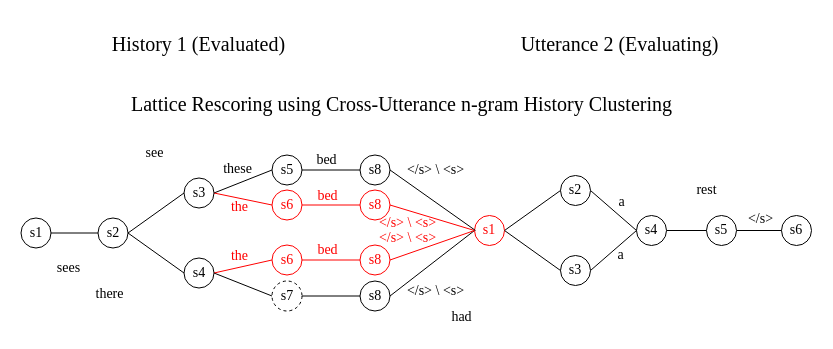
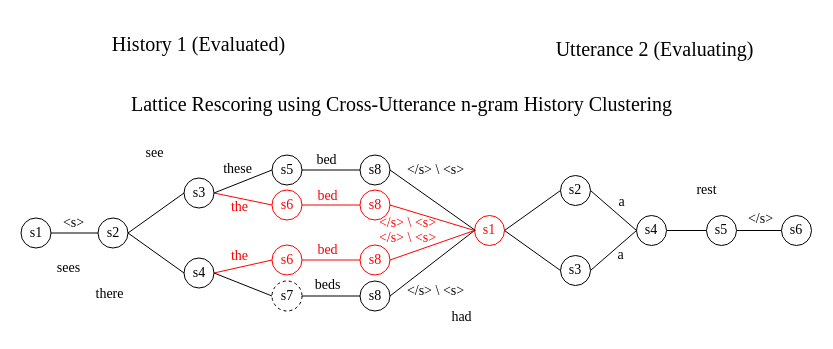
- <mxCell id="50" value="&lt;font color=&quot;#000000&quot; style=&quot;font-size: 20px&quot;&gt;&lt;font style=&quot;font-size: 20px&quot;&gt;Utterance 2 (Evaluating)&lt;/font&gt;&lt;br&gt;&lt;/font&gt;" style="text;html=1;align=center;verticalAlign=middle;resizable=0;points=[];autosize=1;strokeColor=none;fillColor=none;fontSize=30;fontFamily=Georgia;fontColor=#FF0000;" parent="1" vertex="1"><mxGeometry x="504" y="20" width="230" height="40" as="geometry" /></mxCell>
+ <mxCell id="50" value="&lt;font color=&quot;#000000&quot; style=&quot;font-size: 20px&quot;&gt;&lt;font style=&quot;font-size: 20px&quot;&gt;Utterance 2 (Evaluating)&lt;/font&gt;&lt;br&gt;&lt;/font&gt;" style="text;html=1;align=center;verticalAlign=middle;resizable=0;points=[];autosize=1;strokeColor=none;fillColor=none;fontSize=30;fontFamily=Georgia;fontColor=#FF0000;" parent="1" vertex="1"><mxGeometry x="539" y="25" width="230" height="40" as="geometry" /></mxCell>
+ <mxCell id="20" value="&lt;font style=&quot;font-size: 14px&quot;&gt;&amp;lt;s&amp;gt;&lt;/font&gt;" style="text;html=1;align=center;verticalAlign=middle;resizable=0;points=[];autosize=1;strokeColor=none;fillColor=none;fontColor=#000000;fontSize=14;fontFamily=Georgia;" parent="1" vertex="1"><mxGeometry x="52.5" y="212.5" width="40" height="20" as="geometry" /></mxCell>
+ <mxCell id="23" value="beds" style="text;html=1;align=center;verticalAlign=middle;resizable=0;points=[];autosize=1;strokeColor=none;fillColor=none;fontSize=14;fontColor=#000000;fontFamily=Georgia;" parent="1" vertex="1"><mxGeometry x="306.5" y="274.5" width="40" height="20" as="geometry" /></mxCell>
